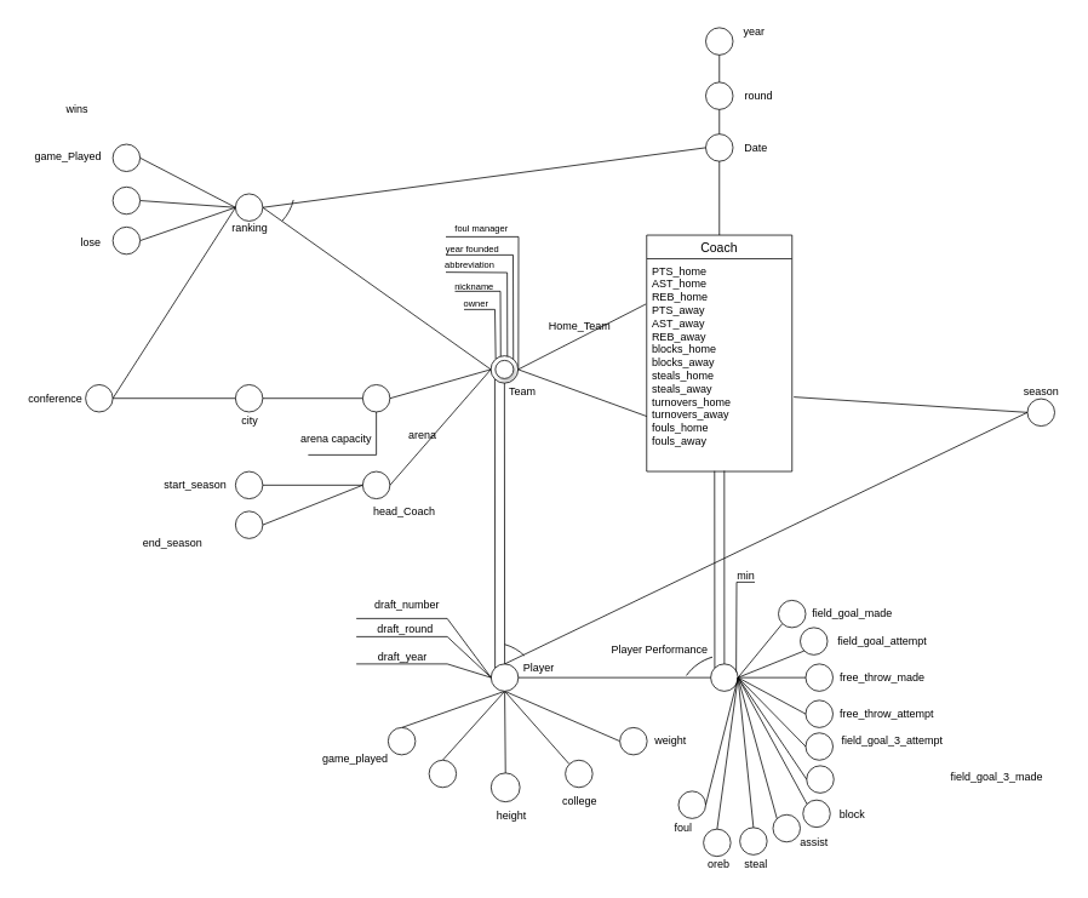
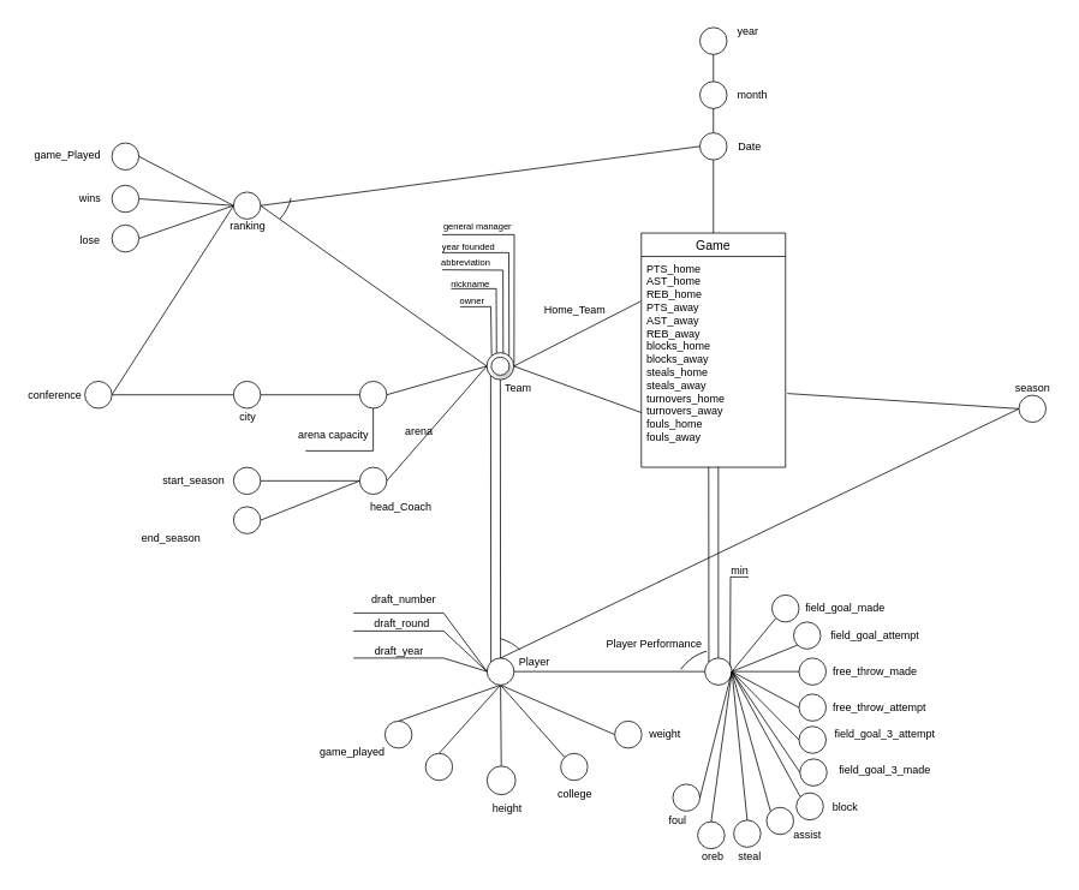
- <mxCell id="36" value="round" style="text;html=1;align=center;verticalAlign=middle;resizable=0;points=[];autosize=1;strokeColor=none;fillColor=none;" parent="1" vertex="1"><mxGeometry x="803.5" y="90" width="60" height="30" as="geometry" /></mxCell>
+ <mxCell id="36" value="month" style="text;html=1;align=center;verticalAlign=middle;resizable=0;points=[];autosize=1;strokeColor=none;fillColor=none;" parent="1" vertex="1"><mxGeometry x="803.5" y="90" width="60" height="30" as="geometry" /></mxCell>
- <mxCell id="11" value="wins" style="text;html=1;align=center;verticalAlign=middle;resizable=0;points=[];autosize=1;strokeColor=none;fillColor=none;" parent="1" vertex="1"><mxGeometry x="58.5" y="105.21" width="50" height="30" as="geometry" /></mxCell>
+ <mxCell id="11" value="wins" style="text;html=1;align=center;verticalAlign=middle;resizable=0;points=[];autosize=1;strokeColor=none;fillColor=none;" parent="1" vertex="1"><mxGeometry x="73.5" y="205.21" width="50" height="30" as="geometry" /></mxCell>
- <mxCell id="2" value="&lt;font style=&quot;font-size: 10px;&quot;&gt;foul manager&lt;/font&gt;" style="text;html=1;align=center;verticalAlign=middle;resizable=0;points=[];autosize=1;strokeColor=none;fillColor=none;" parent="1" vertex="1"><mxGeometry x="478.5" y="235.21" width="100" height="30" as="geometry" /></mxCell>
+ <mxCell id="2" value="&lt;font style=&quot;font-size: 10px;&quot;&gt;general manager&lt;/font&gt;" style="text;html=1;align=center;verticalAlign=middle;resizable=0;points=[];autosize=1;strokeColor=none;fillColor=none;" parent="1" vertex="1"><mxGeometry x="478.5" y="235.21" width="100" height="30" as="geometry" /></mxCell>
- <mxCell id="4" value="Coach" style="swimlane;fontStyle=0;childLayout=stackLayout;horizontal=1;startSize=26;horizontalStack=0;resizeParent=1;resizeParentMax=0;resizeLast=0;collapsible=1;marginBottom=0;align=center;fontSize=14;" parent="1" vertex="1"><mxGeometry x="711" y="258.21" width="160" height="260" as="geometry"><mxRectangle x="1130" y="142" width="130" height="30" as="alternateBounds" /></mxGeometry></mxCell>
+ <mxCell id="4" value="Game" style="swimlane;fontStyle=0;childLayout=stackLayout;horizontal=1;startSize=26;horizontalStack=0;resizeParent=1;resizeParentMax=0;resizeLast=0;collapsible=1;marginBottom=0;align=center;fontSize=14;" parent="1" vertex="1"><mxGeometry x="711" y="258.21" width="160" height="260" as="geometry"><mxRectangle x="1130" y="142" width="130" height="30" as="alternateBounds" /></mxGeometry></mxCell>
- <mxCell id="6" value="Home_Team" style="text;html=1;align=center;verticalAlign=middle;resizable=0;points=[];autosize=1;strokeColor=none;fillColor=none;" parent="1" vertex="1"><mxGeometry x="591.5" y="344" width="90" height="30" as="geometry" /></mxCell>
+ <mxCell id="6" value="Home_Team" style="text;html=1;align=center;verticalAlign=middle;resizable=0;points=[];autosize=1;strokeColor=none;fillColor=none;" parent="1" vertex="1"><mxGeometry x="591.5" y="329" width="90" height="30" as="geometry" /></mxCell>
- <mxCell id="114" value="field_goal_3_made" style="text;html=1;align=center;verticalAlign=middle;resizable=0;points=[];autosize=1;strokeColor=none;fillColor=none;" parent="1" vertex="1"><mxGeometry x="1036" y="840" width="120" height="30" as="geometry" /></mxCell>
+ <mxCell id="114" value="field_goal_3_made" style="text;html=1;align=center;verticalAlign=middle;resizable=0;points=[];autosize=1;strokeColor=none;fillColor=none;" parent="1" vertex="1"><mxGeometry x="921" y="840" width="120" height="30" as="geometry" /></mxCell>
